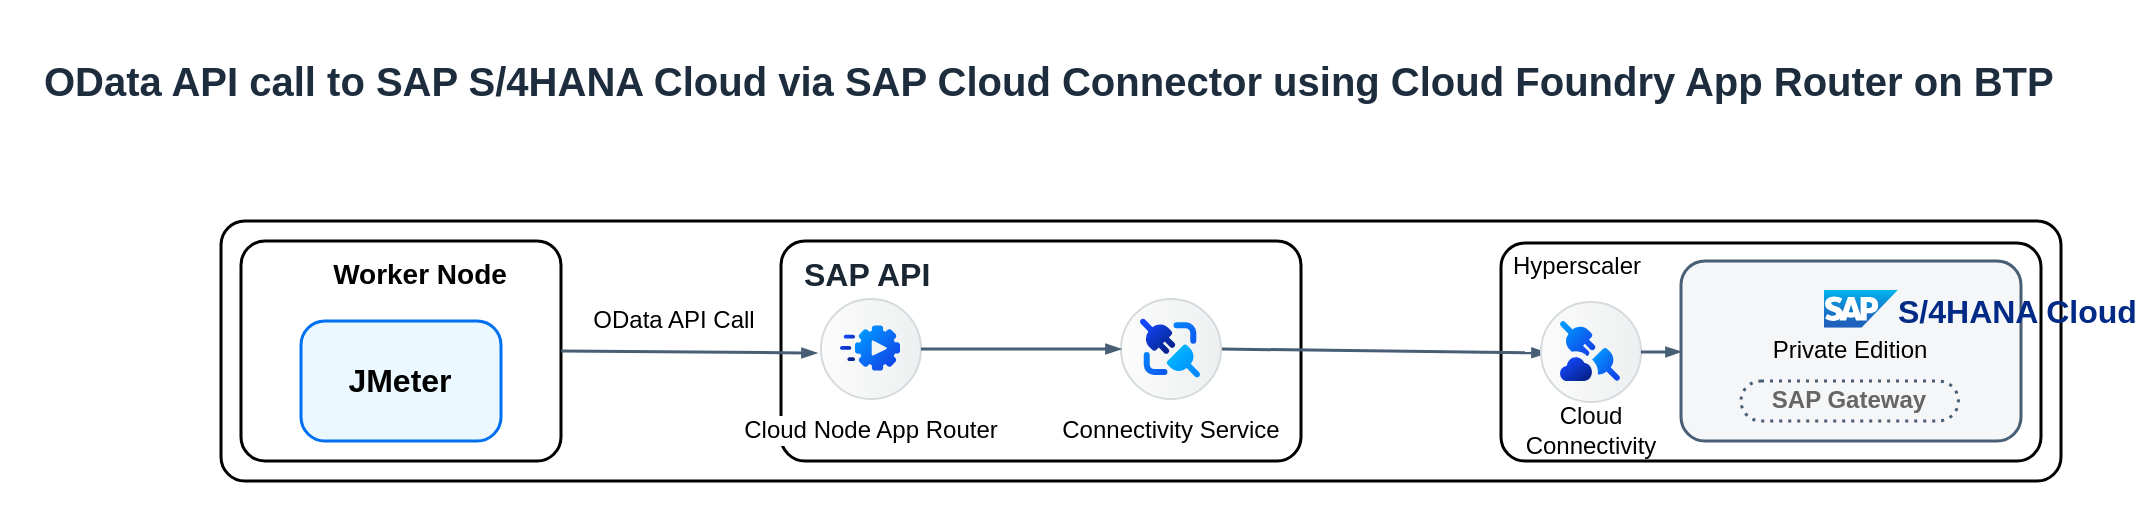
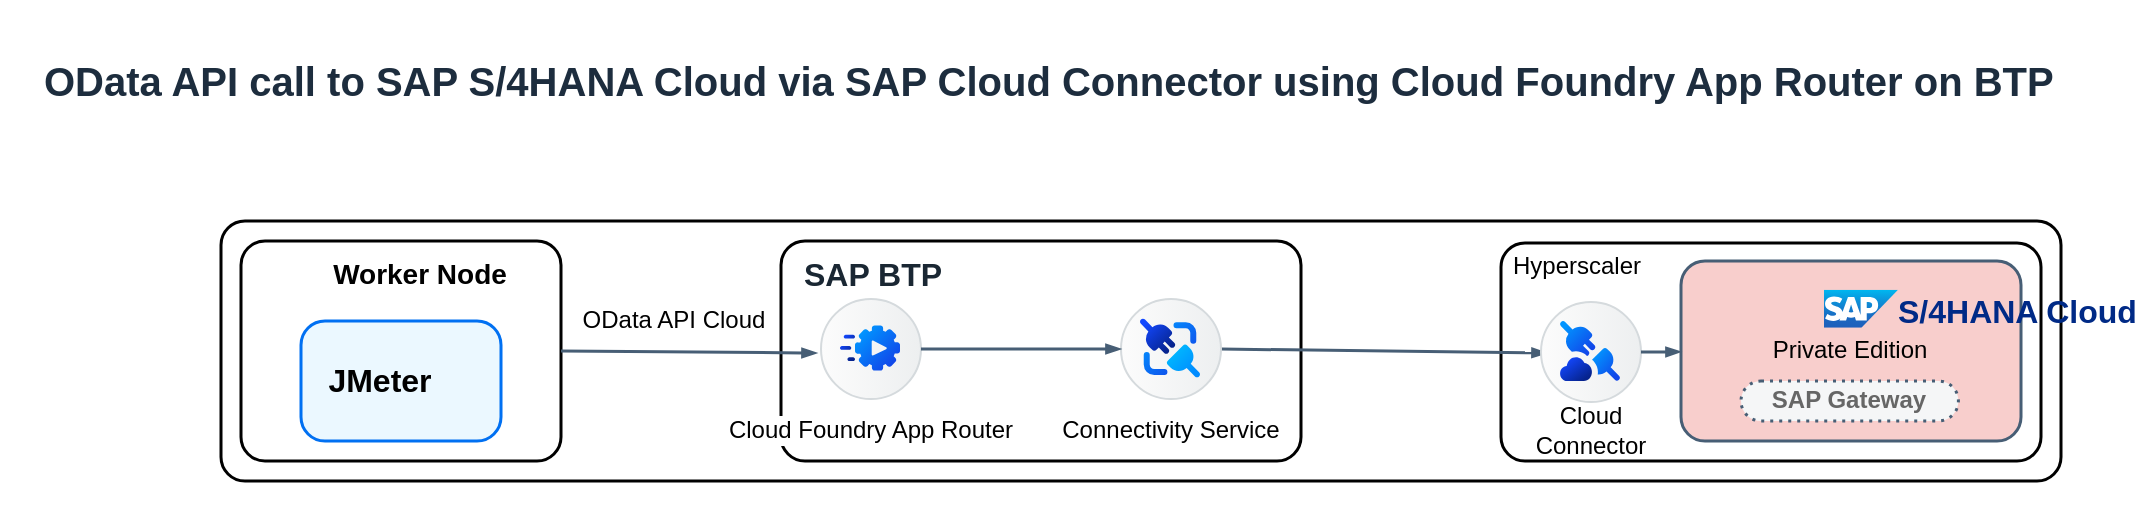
- <mxCell id="18" value="SAP API" style="text;html=1;align=left;verticalAlign=middle;resizable=0;points=[];autosize=1;strokeColor=none;fillColor=none;fontSize=16;fontColor=#1A2733;fontFamily=Helvetica;fontStyle=1" parent="1" vertex="1"><mxGeometry x="400" y="122.47" width="90" height="30" as="geometry" /></mxCell>
+ <mxCell id="18" value="SAP BTP" style="text;html=1;align=left;verticalAlign=middle;resizable=0;points=[];autosize=1;strokeColor=none;fillColor=none;fontSize=16;fontColor=#1A2733;fontFamily=Helvetica;fontStyle=1" parent="1" vertex="1"><mxGeometry x="400" y="122.47" width="90" height="30" as="geometry" /></mxCell>
- <mxCell id="13" value="OData API Call" style="text;html=1;align=center;verticalAlign=middle;whiteSpace=wrap;rounded=0;" parent="1" vertex="1"><mxGeometry x="247" y="144.93" width="180" height="30" as="geometry" /></mxCell>
+ <mxCell id="13" value="OData API Cloud" style="text;html=1;align=center;verticalAlign=middle;whiteSpace=wrap;rounded=0;" parent="1" vertex="1"><mxGeometry x="247" y="144.93" width="180" height="30" as="geometry" /></mxCell>
- <mxCell id="9" value="Private Edition" style="rounded=1;whiteSpace=wrap;html=1;strokeColor=#475E75;fillColor=#F5F6F7;arcSize=24;absoluteArcSize=1;imageWidth=64;imageHeight=64;strokeWidth=1.5;" parent="1" vertex="1"><mxGeometry x="840" y="130" width="170" height="90" as="geometry" /></mxCell>
+ <mxCell id="9" value="Private Edition" style="rounded=1;whiteSpace=wrap;html=1;strokeColor=#475E75;fillColor=#f8cecc;arcSize=24;absoluteArcSize=1;imageWidth=64;imageHeight=64;strokeWidth=1.5;" parent="1" vertex="1"><mxGeometry x="840" y="130" width="170" height="90" as="geometry" /></mxCell>
- <mxCell id="7" value="&lt;b&gt;&lt;font style=&quot;font-size: 16px;&quot;&gt;JMeter&lt;/font&gt;&lt;/b&gt;" style="text;html=1;align=center;verticalAlign=middle;whiteSpace=wrap;rounded=0;" parent="1" vertex="1"><mxGeometry x="170" y="175" width="60" height="30" as="geometry" /></mxCell>
+ <mxCell id="7" value="&lt;b&gt;&lt;font style=&quot;font-size: 16px;&quot;&gt;JMeter&lt;/font&gt;&lt;/b&gt;" style="text;html=1;align=center;verticalAlign=middle;whiteSpace=wrap;rounded=0;" parent="1" vertex="1"><mxGeometry x="160" y="175" width="60" height="30" as="geometry" /></mxCell>
- <mxCell id="19" value="Cloud Node App Router" style="text;html=1;align=center;verticalAlign=middle;resizable=0;points=[];autosize=1;strokeColor=none;fillColor=none;labelBackgroundColor=#FFFFFF;" parent="1" vertex="1"><mxGeometry x="350" y="200" width="170" height="30" as="geometry" /></mxCell>
+ <mxCell id="19" value="Cloud Foundry App Router" style="text;html=1;align=center;verticalAlign=middle;resizable=0;points=[];autosize=1;strokeColor=none;fillColor=none;labelBackgroundColor=#FFFFFF;" parent="1" vertex="1"><mxGeometry x="350" y="200" width="170" height="30" as="geometry" /></mxCell>
- <mxCell id="25" value="Cloud &lt;br&gt;Connectivity" style="text;html=1;align=center;verticalAlign=middle;resizable=0;points=[];autosize=1;strokeColor=none;fillColor=none;" parent="1" vertex="1"><mxGeometry x="755" y="195" width="80" height="40" as="geometry" /></mxCell>
+ <mxCell id="25" value="Cloud &lt;br&gt;Connector" style="text;html=1;align=center;verticalAlign=middle;resizable=0;points=[];autosize=1;strokeColor=none;fillColor=none;" parent="1" vertex="1"><mxGeometry x="755" y="195" width="80" height="40" as="geometry" /></mxCell>
